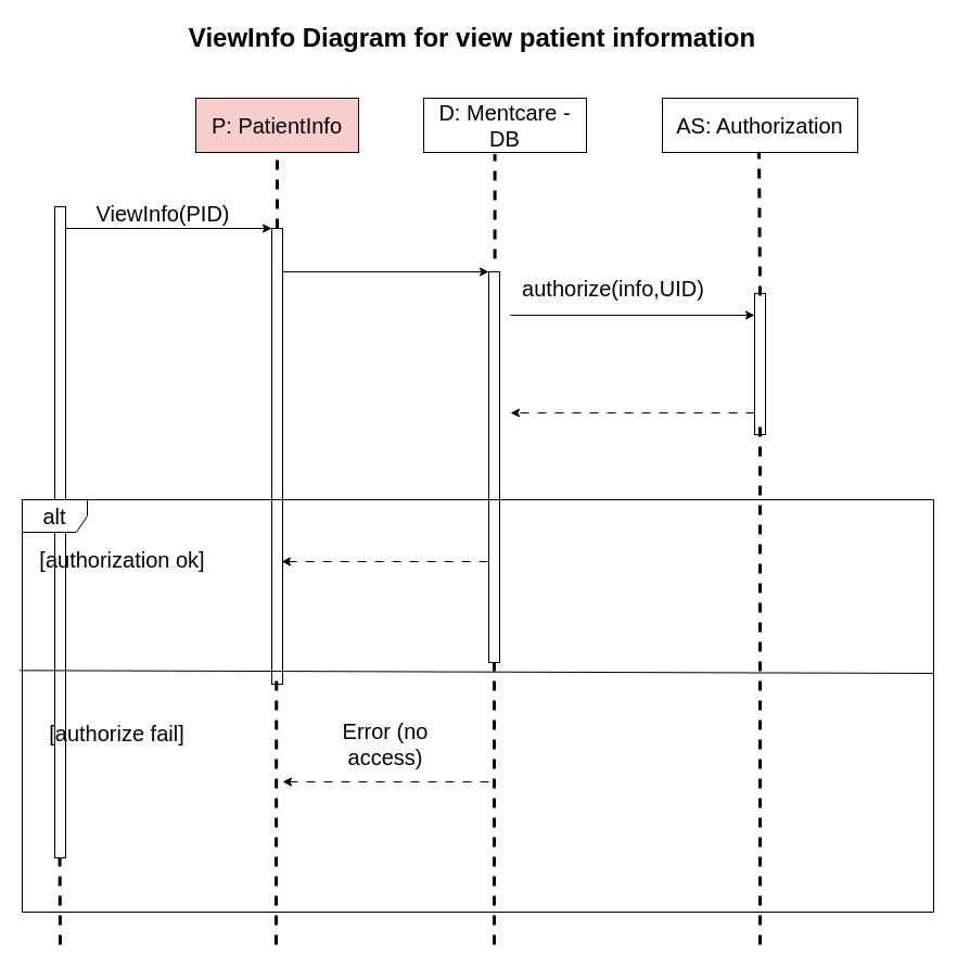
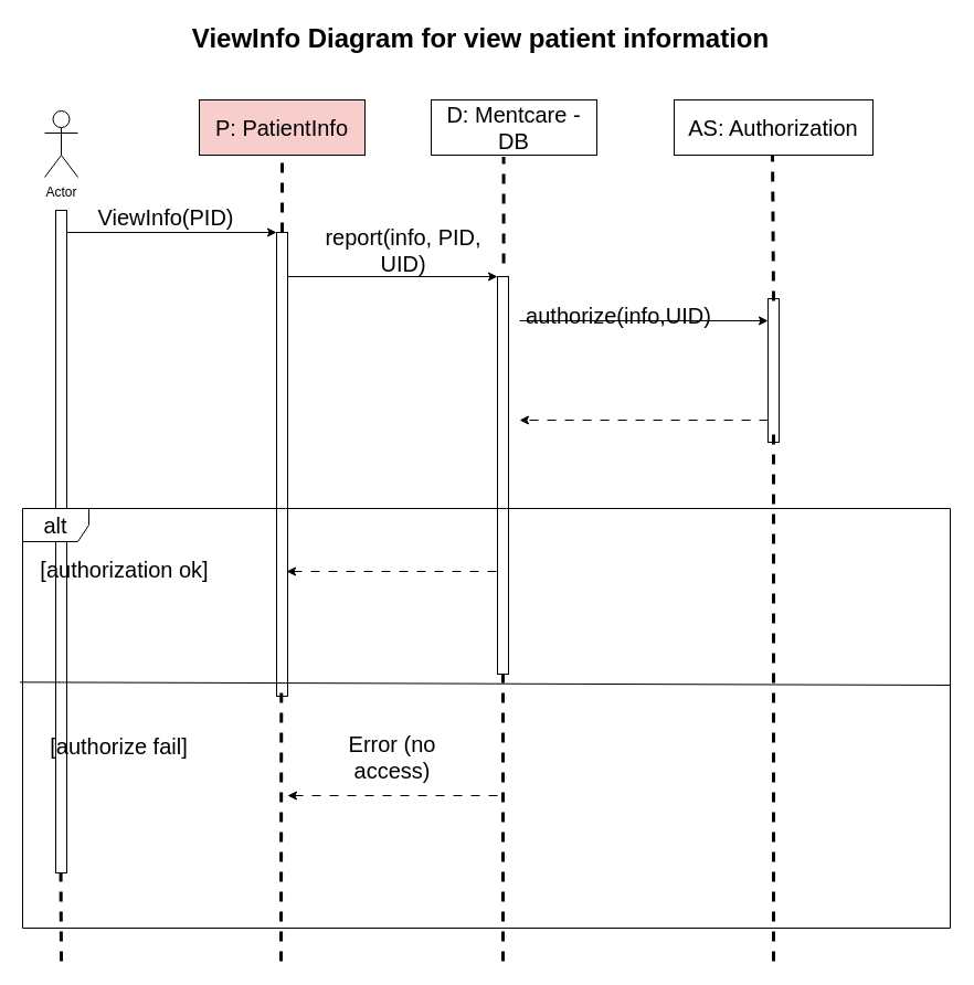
+ <mxCell id="2" value="Actor" style="shape=umlActor;verticalLabelPosition=bottom;verticalAlign=top;html=1;outlineConnect=0;" vertex="1" parent="1"><mxGeometry x="40" y="100" width="30" height="60" as="geometry" /></mxCell>
+ <mxCell id="14" value="&lt;span style=&quot;font-size: 20px;&quot;&gt;report(info, PID, UID)&lt;/span&gt;" style="text;html=1;align=center;verticalAlign=middle;whiteSpace=wrap;rounded=0;" vertex="1" parent="1"><mxGeometry x="290" y="211" width="150" height="30" as="geometry" /></mxCell>
- <mxCell id="19" value="&lt;span style=&quot;font-size: 20px;&quot;&gt;authorize(info,UID)&lt;/span&gt;" style="text;html=1;align=center;verticalAlign=middle;whiteSpace=wrap;rounded=0;" vertex="1" parent="1"><mxGeometry x="490" y="250" width="150" height="30" as="geometry" /></mxCell>
+ <mxCell id="19" value="&lt;span style=&quot;font-size: 20px;&quot;&gt;authorize(info,UID)&lt;/span&gt;" style="text;html=1;align=center;verticalAlign=middle;whiteSpace=wrap;rounded=0;" vertex="1" parent="1"><mxGeometry x="485" y="270" width="150" height="30" as="geometry" /></mxCell>
